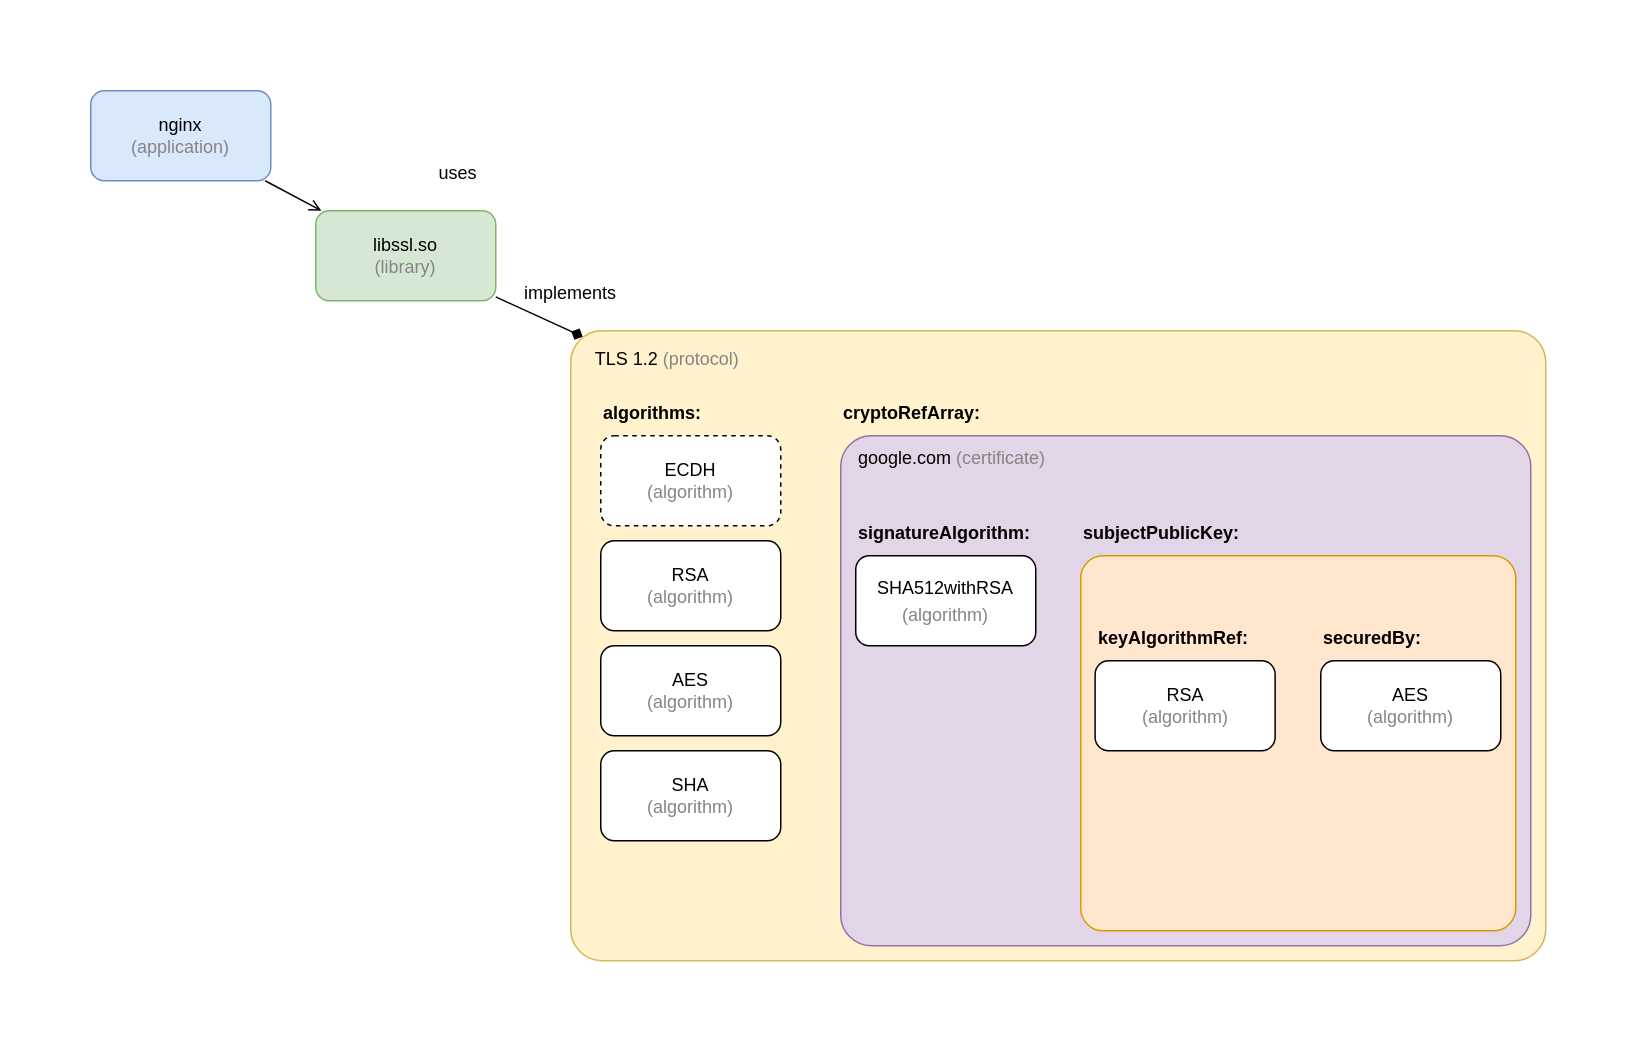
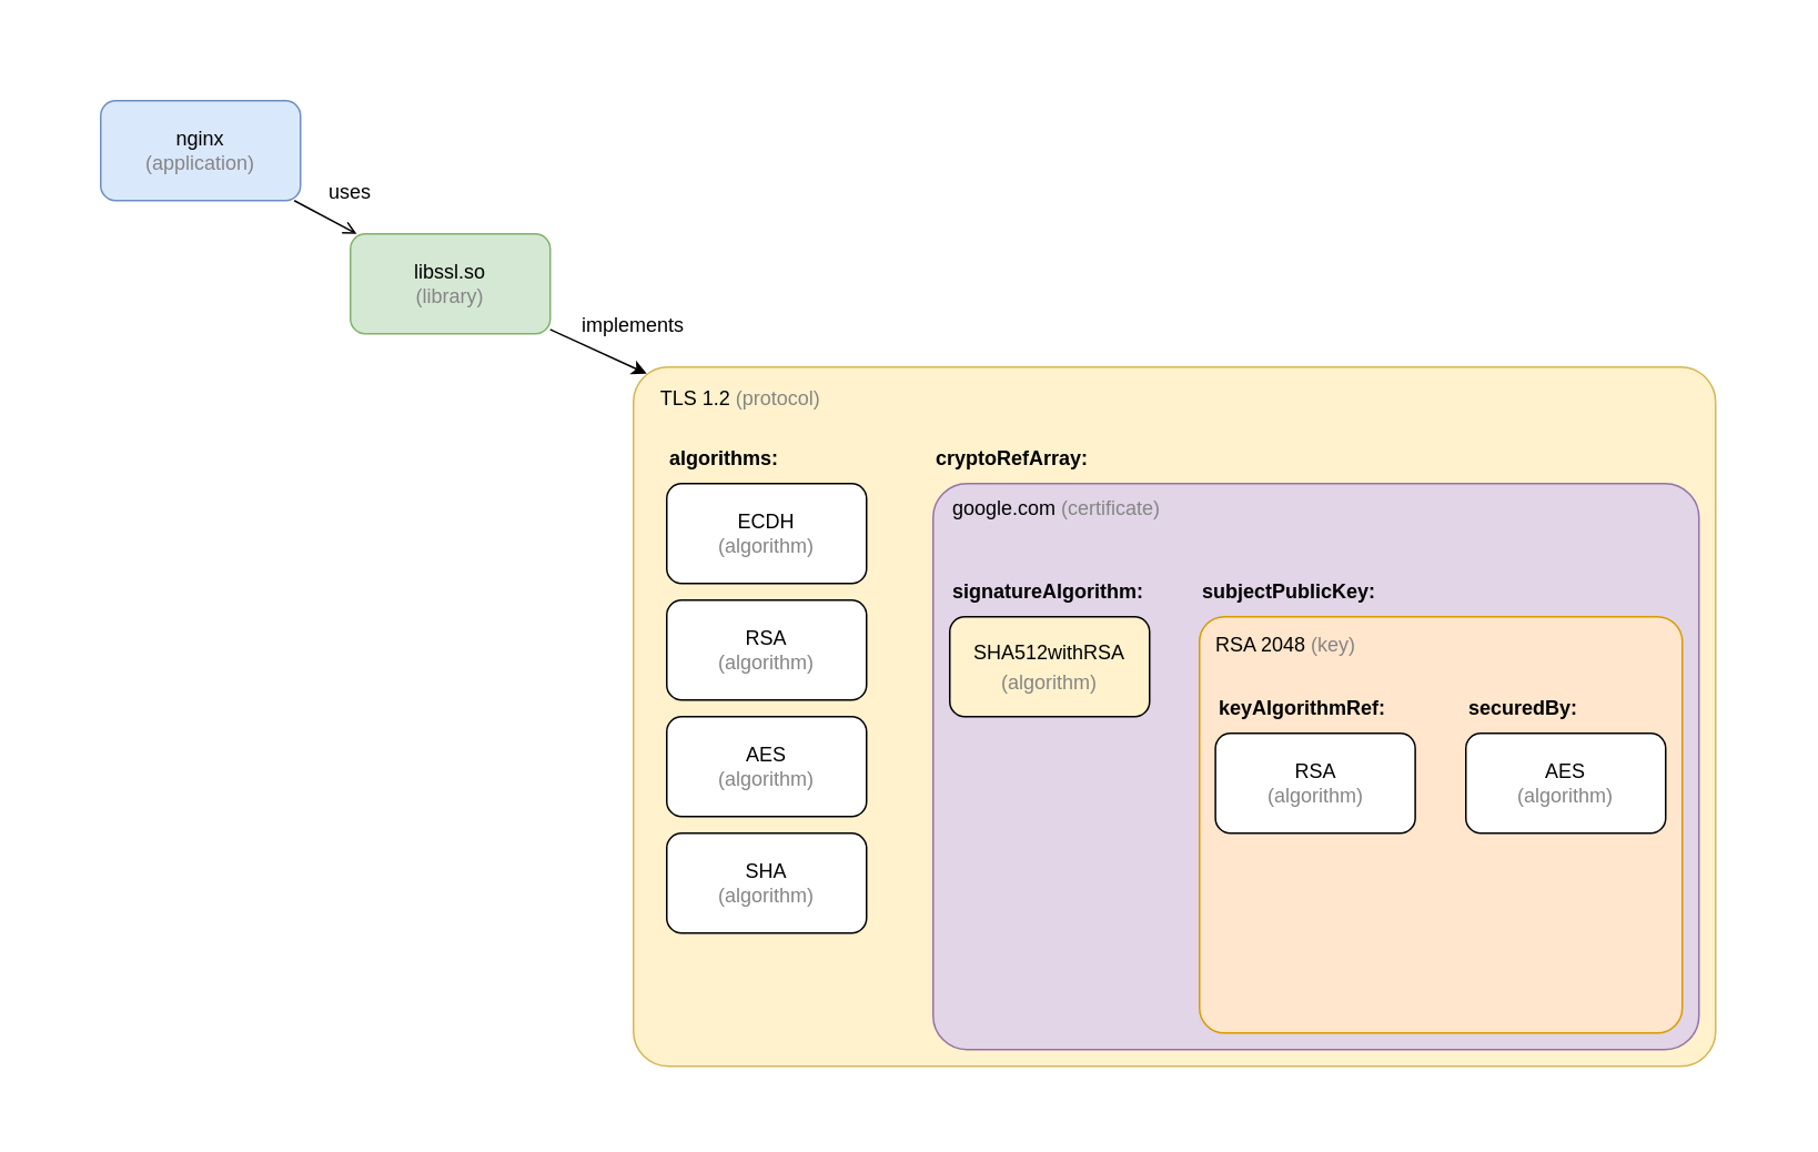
- <mxCell id="26" value="uses" style="text;html=1;strokeColor=none;fillColor=none;align=center;verticalAlign=middle;whiteSpace=wrap;rounded=0;" vertex="1" parent="1"><mxGeometry x="275" y="100" width="60" height="30" as="geometry" /></mxCell>
+ <mxCell id="26" value="uses" style="text;html=1;strokeColor=none;fillColor=none;align=center;verticalAlign=middle;whiteSpace=wrap;rounded=0;" vertex="1" parent="1"><mxGeometry x="180" y="100" width="60" height="30" as="geometry" /></mxCell>
- <mxCell id="5" style="rounded=0;orthogonalLoop=1;jettySize=auto;html=1;entryX=0;entryY=0;entryDx=0;entryDy=0;endArrow=diamond;" edge="1" parent="1" source="6" target="12"><mxGeometry relative="1" as="geometry"><mxPoint x="390" y="230" as="targetPoint" /></mxGeometry></mxCell>
+ <mxCell id="5" style="rounded=0;orthogonalLoop=1;jettySize=auto;html=1;entryX=0;entryY=0;entryDx=0;entryDy=0;" edge="1" parent="1" source="6" target="12"><mxGeometry relative="1" as="geometry"><mxPoint x="390" y="230" as="targetPoint" /></mxGeometry></mxCell>
- <mxCell id="8" value="ECDH&lt;br&gt;&lt;font color=&quot;#858585&quot;&gt;(algorithm)&lt;/font&gt;" style="rounded=1;whiteSpace=wrap;html=1;dashed=1;" vertex="1" parent="1"><mxGeometry x="400" y="290" width="120" height="60" as="geometry" /></mxCell>
+ <mxCell id="8" value="ECDH&lt;br&gt;&lt;font color=&quot;#858585&quot;&gt;(algorithm)&lt;/font&gt;" style="rounded=1;whiteSpace=wrap;html=1;" vertex="1" parent="1"><mxGeometry x="400" y="290" width="120" height="60" as="geometry" /></mxCell>
+ <mxCell id="21" value="RSA 2048 &lt;font color=&quot;#858585&quot;&gt;(key)&lt;/font&gt;" style="text;html=1;strokeColor=none;fillColor=none;align=left;verticalAlign=middle;whiteSpace=wrap;rounded=0;" vertex="1" parent="1"><mxGeometry x="728.158" y="370" width="163.158" height="34.091" as="geometry" /></mxCell>
- <mxCell id="17" value="&lt;div style=&quot;line-height: 18px;&quot;&gt;SHA512withRSA&lt;/div&gt;&lt;div style=&quot;line-height: 18px;&quot;&gt;&lt;font color=&quot;#858585&quot;&gt;(algorithm)&lt;/font&gt;&lt;br&gt;&lt;/div&gt;" style="rounded=1;whiteSpace=wrap;html=1;" vertex="1" parent="1"><mxGeometry x="570" y="370" width="120" height="60" as="geometry" /></mxCell>
+ <mxCell id="17" value="&lt;div style=&quot;line-height: 18px;&quot;&gt;SHA512withRSA&lt;/div&gt;&lt;div style=&quot;line-height: 18px;&quot;&gt;&lt;font color=&quot;#858585&quot;&gt;(algorithm)&lt;/font&gt;&lt;br&gt;&lt;/div&gt;" style="rounded=1;whiteSpace=wrap;html=1;fillColor=#fff2cc;" vertex="1" parent="1"><mxGeometry x="570" y="370" width="120" height="60" as="geometry" /></mxCell>
